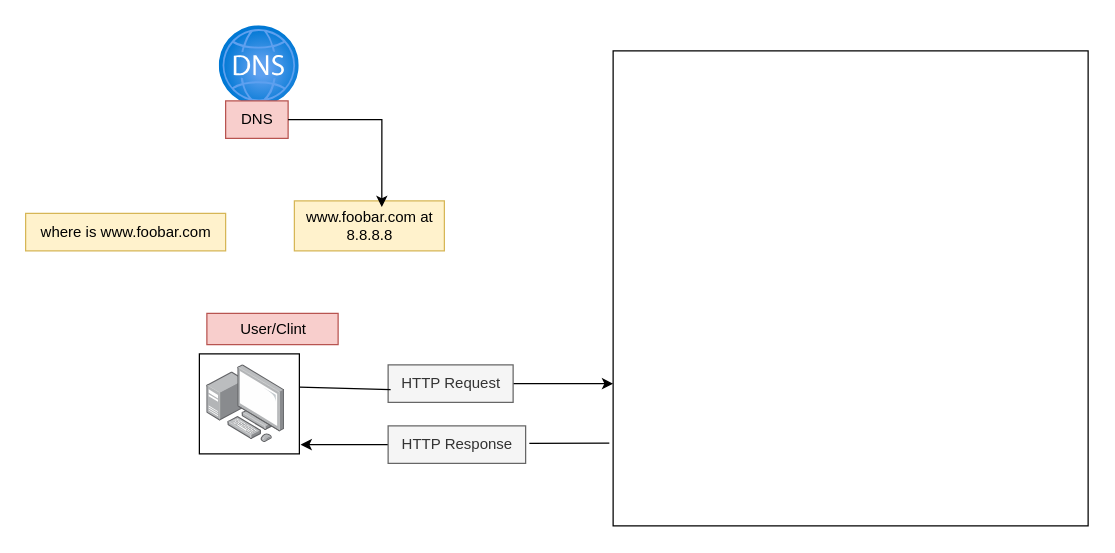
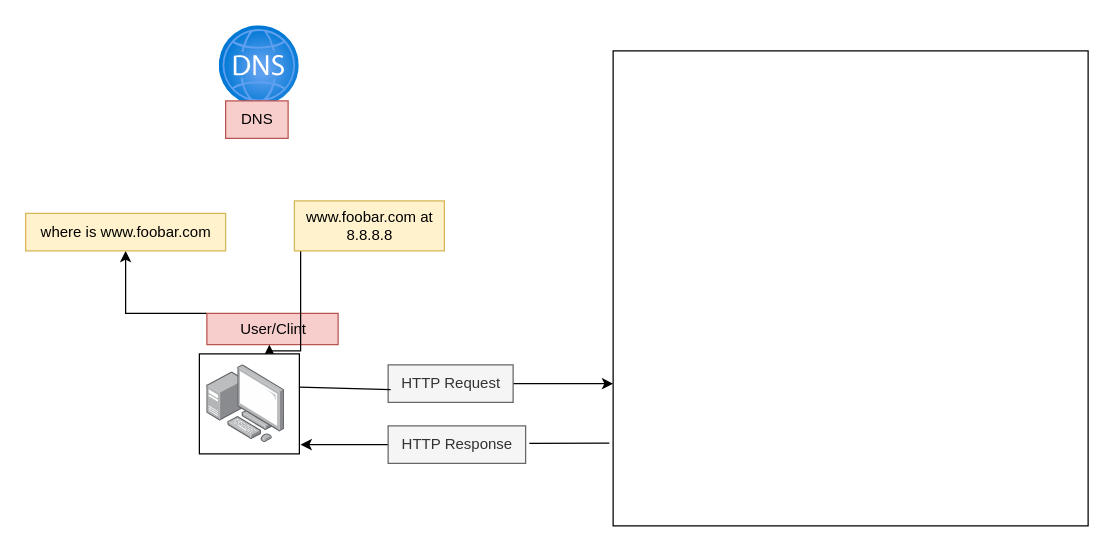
- <mxCell id="9" style="edgeStyle=orthogonalEdgeStyle;rounded=0;orthogonalLoop=1;jettySize=auto;html=1;entryX=0.583;entryY=0.125;entryDx=0;entryDy=0;entryPerimeter=0;" edge="1" parent="1" source="3" target="8"><mxGeometry relative="1" as="geometry" /></mxCell>
+ <mxCell id="4" value="" style="edgeStyle=orthogonalEdgeStyle;rounded=0;orthogonalLoop=1;jettySize=auto;html=1;" edge="1" parent="1" source="5" target="6"><mxGeometry relative="1" as="geometry"><Array as="points"><mxPoint x="190" y="250" /><mxPoint x="100" y="250" /></Array></mxGeometry></mxCell>
+ <mxCell id="7" style="edgeStyle=orthogonalEdgeStyle;rounded=0;orthogonalLoop=1;jettySize=auto;html=1;" edge="1" parent="1" source="8" target="5"><mxGeometry relative="1" as="geometry"><Array as="points"><mxPoint x="240" y="185" /><mxPoint x="240" y="280" /><mxPoint x="215" y="280" /></Array></mxGeometry></mxCell>
